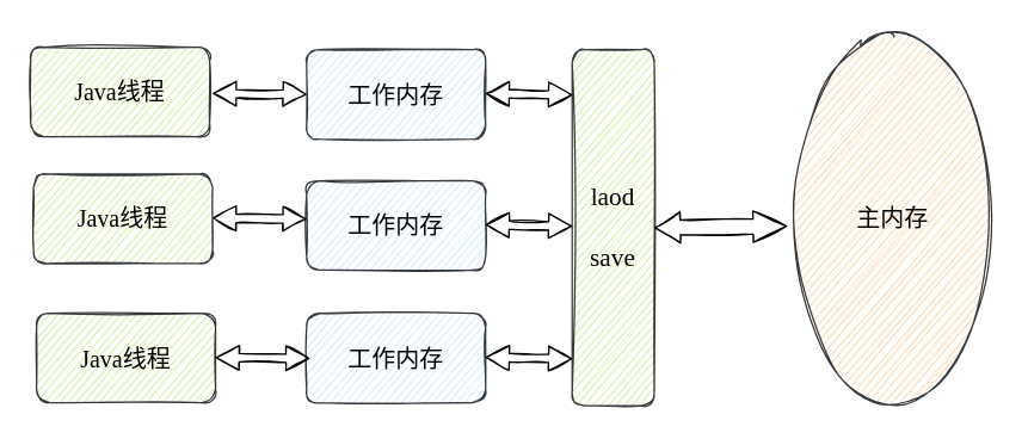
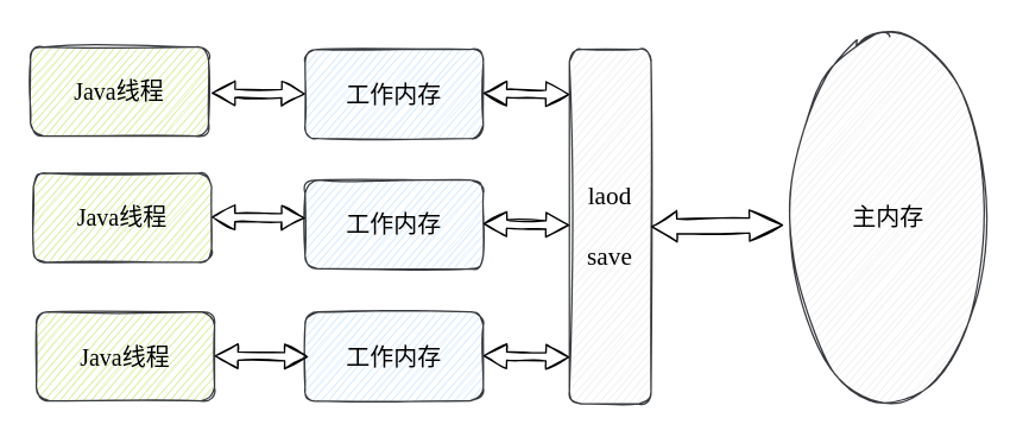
- <mxCell id="9" value="主内存" style="ellipse;whiteSpace=wrap;html=1;sketch=1;hachureGap=4;pointerEvents=0;fontFamily=Lucida Console;fontSize=16;fillColor=#ffcc99;strokeColor=#36393d;" vertex="1" parent="1"><mxGeometry x="529" y="20.5" width="138" height="251" as="geometry" /></mxCell>
+ <mxCell id="9" value="主内存" style="ellipse;whiteSpace=wrap;html=1;sketch=1;hachureGap=4;pointerEvents=0;fontFamily=Lucida Console;fontSize=16;fillColor=#eeeeee;strokeColor=#36393d;" vertex="1" parent="1"><mxGeometry x="529" y="20.5" width="138" height="251" as="geometry" /></mxCell>
- <mxCell id="8" value="laod&lt;br style=&quot;font-size: 17px;&quot;&gt;&lt;br style=&quot;font-size: 17px;&quot;&gt;save" style="rounded=1;whiteSpace=wrap;html=1;sketch=1;hachureGap=4;pointerEvents=0;fontFamily=Architects Daughter;fontSource=https%3A%2F%2Ffonts.googleapis.com%2Fcss%3Ffamily%3DArchitects%2BDaughter;fontSize=17;fillColor=#cdeb8b;strokeColor=#36393d;" vertex="1" parent="1"><mxGeometry x="383" y="32.5" width="55" height="239" as="geometry" /></mxCell>
+ <mxCell id="8" value="laod&lt;br style=&quot;font-size: 17px;&quot;&gt;&lt;br style=&quot;font-size: 17px;&quot;&gt;save" style="rounded=1;whiteSpace=wrap;html=1;sketch=1;hachureGap=4;pointerEvents=0;fontFamily=Architects Daughter;fontSource=https%3A%2F%2Ffonts.googleapis.com%2Fcss%3Ffamily%3DArchitects%2BDaughter;fontSize=17;fillColor=#eeeeee;strokeColor=#36393d;" vertex="1" parent="1"><mxGeometry x="383" y="32.5" width="55" height="239" as="geometry" /></mxCell>
